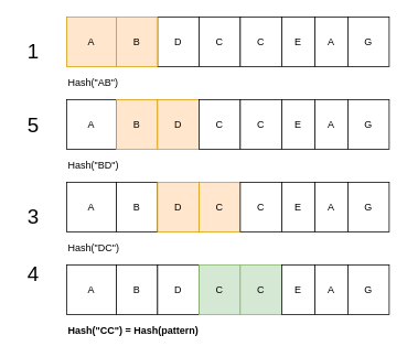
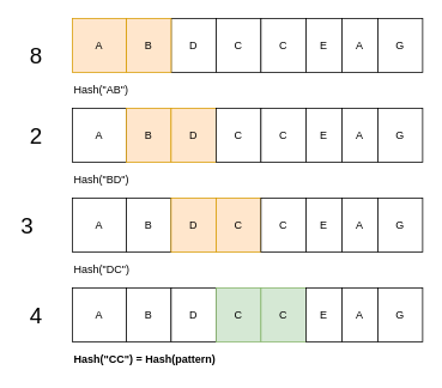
- <mxCell id="38" value="&lt;font style=&quot;font-size: 25px&quot;&gt;1&lt;/font&gt;" style="text;html=1;strokeColor=none;fillColor=none;align=center;verticalAlign=middle;whiteSpace=wrap;rounded=0;" vertex="1" parent="1"><mxGeometry x="20" y="50" width="40" height="20" as="geometry" /></mxCell>
+ <mxCell id="38" value="&lt;font style=&quot;font-size: 25px&quot;&gt;8&lt;/font&gt;" style="text;html=1;strokeColor=none;fillColor=none;align=center;verticalAlign=middle;whiteSpace=wrap;rounded=0;" vertex="1" parent="1"><mxGeometry x="20" y="50" width="40" height="20" as="geometry" /></mxCell>
- <mxCell id="41" value="&lt;font style=&quot;font-size: 25px&quot;&gt;5&lt;/font&gt;" style="text;html=1;strokeColor=none;fillColor=none;align=center;verticalAlign=middle;whiteSpace=wrap;rounded=0;" vertex="1" parent="1"><mxGeometry x="20" y="140" width="40" height="20" as="geometry" /></mxCell>
+ <mxCell id="41" value="&lt;font style=&quot;font-size: 25px&quot;&gt;2&lt;/font&gt;" style="text;html=1;strokeColor=none;fillColor=none;align=center;verticalAlign=middle;whiteSpace=wrap;rounded=0;" vertex="1" parent="1"><mxGeometry x="20" y="140" width="40" height="20" as="geometry" /></mxCell>
- <mxCell id="40" value="&lt;font style=&quot;font-size: 25px&quot;&gt;3&lt;/font&gt;" style="text;html=1;strokeColor=none;fillColor=none;align=center;verticalAlign=middle;whiteSpace=wrap;rounded=0;" vertex="1" parent="1"><mxGeometry x="20" y="250" width="40" height="20" as="geometry" /></mxCell>
+ <mxCell id="40" value="&lt;font style=&quot;font-size: 25px&quot;&gt;3&lt;/font&gt;" style="text;html=1;strokeColor=none;fillColor=none;align=center;verticalAlign=middle;whiteSpace=wrap;rounded=0;" vertex="1" parent="1"><mxGeometry x="10" y="240" width="40" height="20" as="geometry" /></mxCell>
- <mxCell id="39" value="&lt;font style=&quot;font-size: 25px&quot;&gt;4&lt;/font&gt;" style="text;html=1;strokeColor=none;fillColor=none;align=center;verticalAlign=middle;whiteSpace=wrap;rounded=0;" vertex="1" parent="1"><mxGeometry x="20" y="320" width="40" height="20" as="geometry" /></mxCell>
+ <mxCell id="39" value="&lt;font style=&quot;font-size: 25px&quot;&gt;4&lt;/font&gt;" style="text;html=1;strokeColor=none;fillColor=none;align=center;verticalAlign=middle;whiteSpace=wrap;rounded=0;" vertex="1" parent="1"><mxGeometry x="20" y="340" width="40" height="20" as="geometry" /></mxCell>
